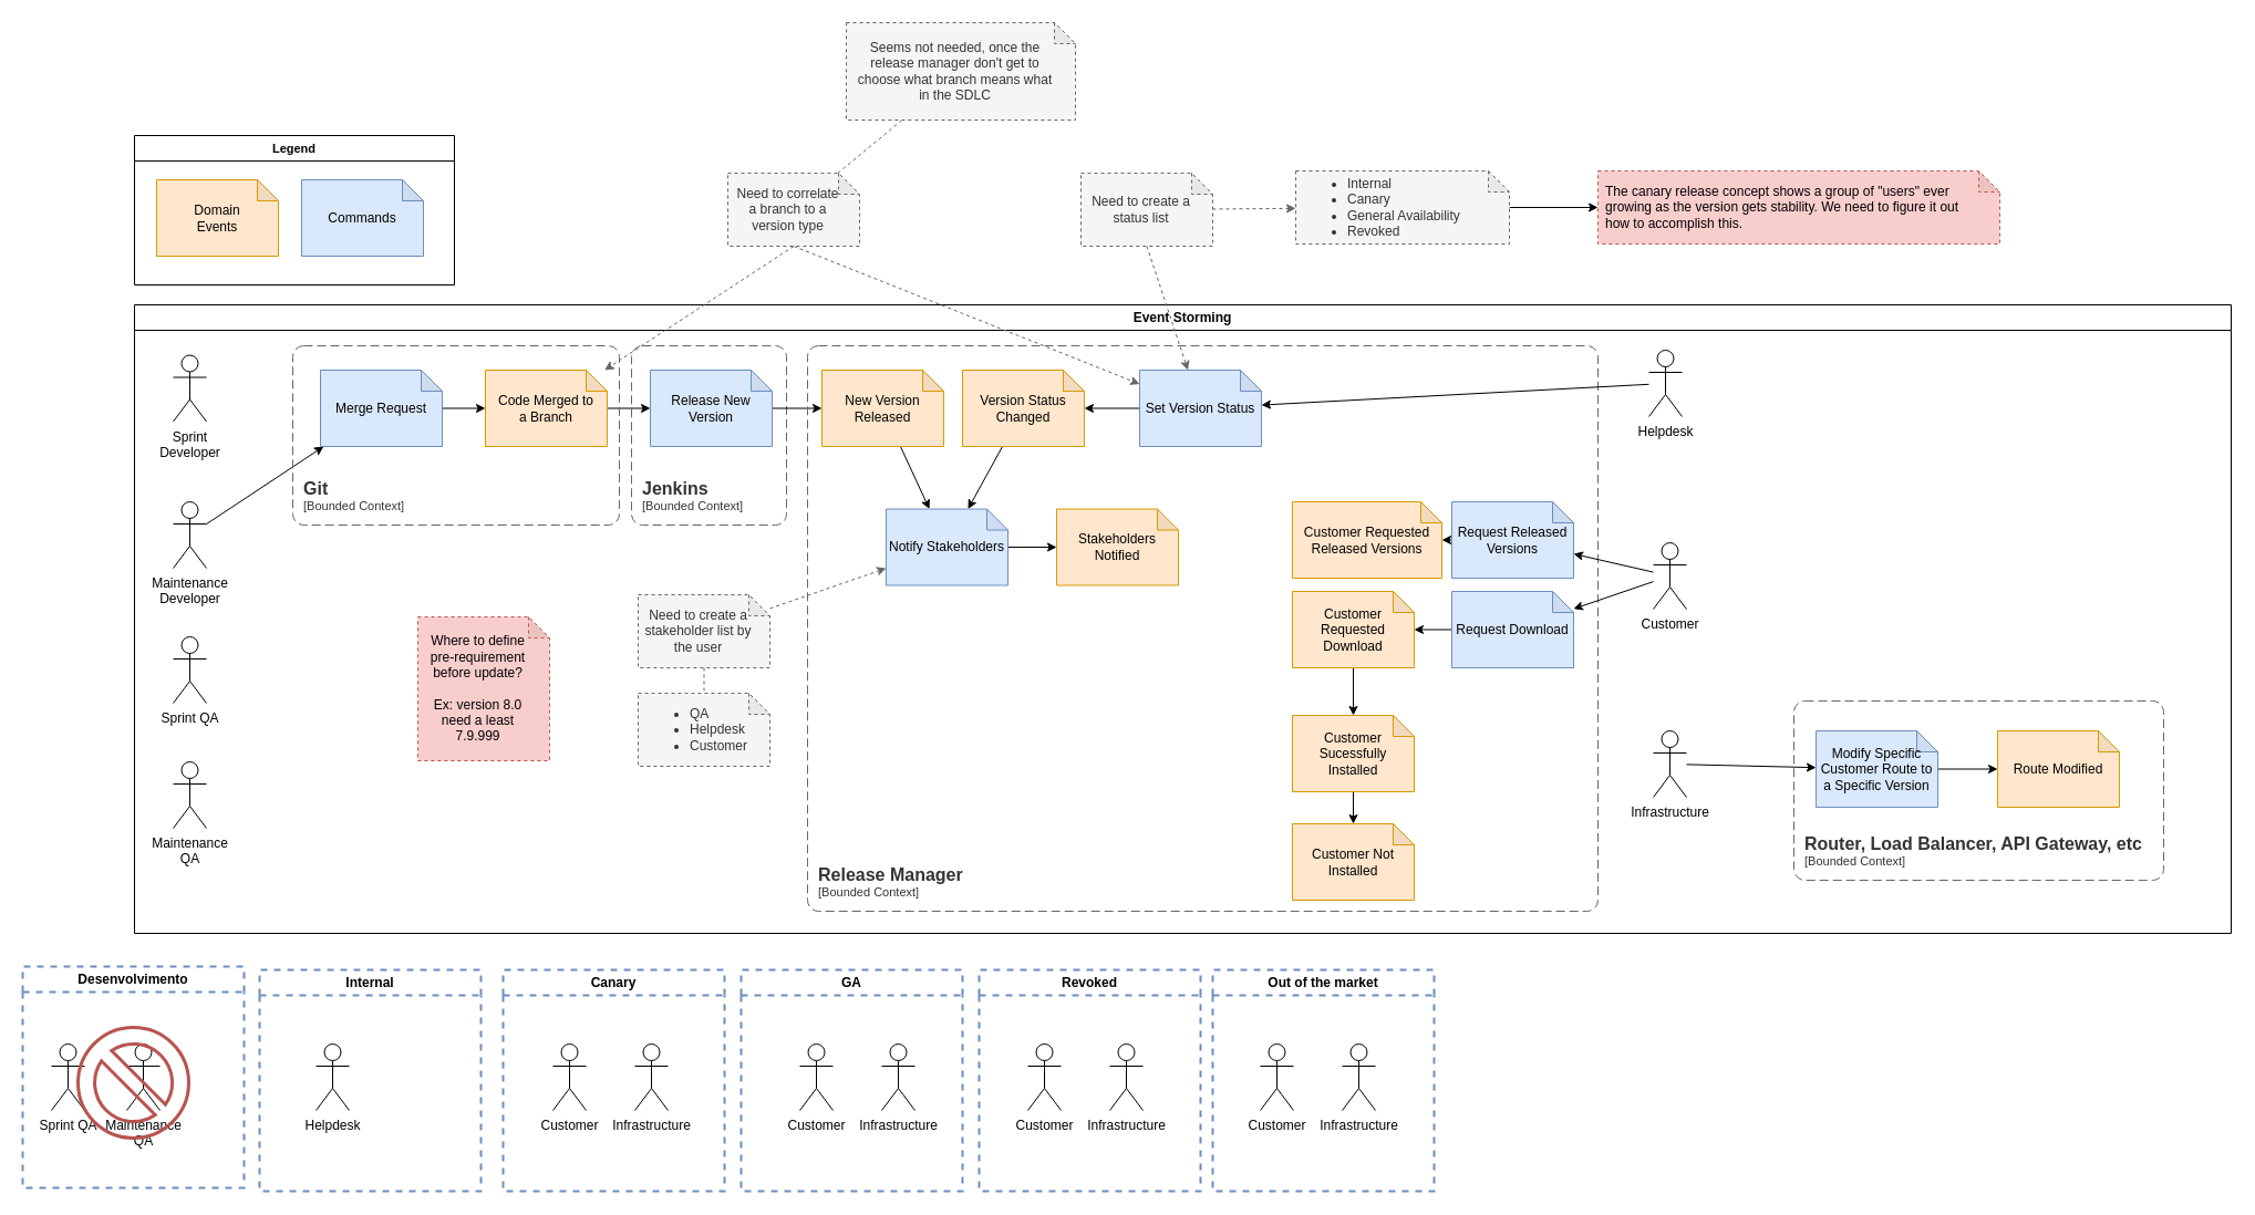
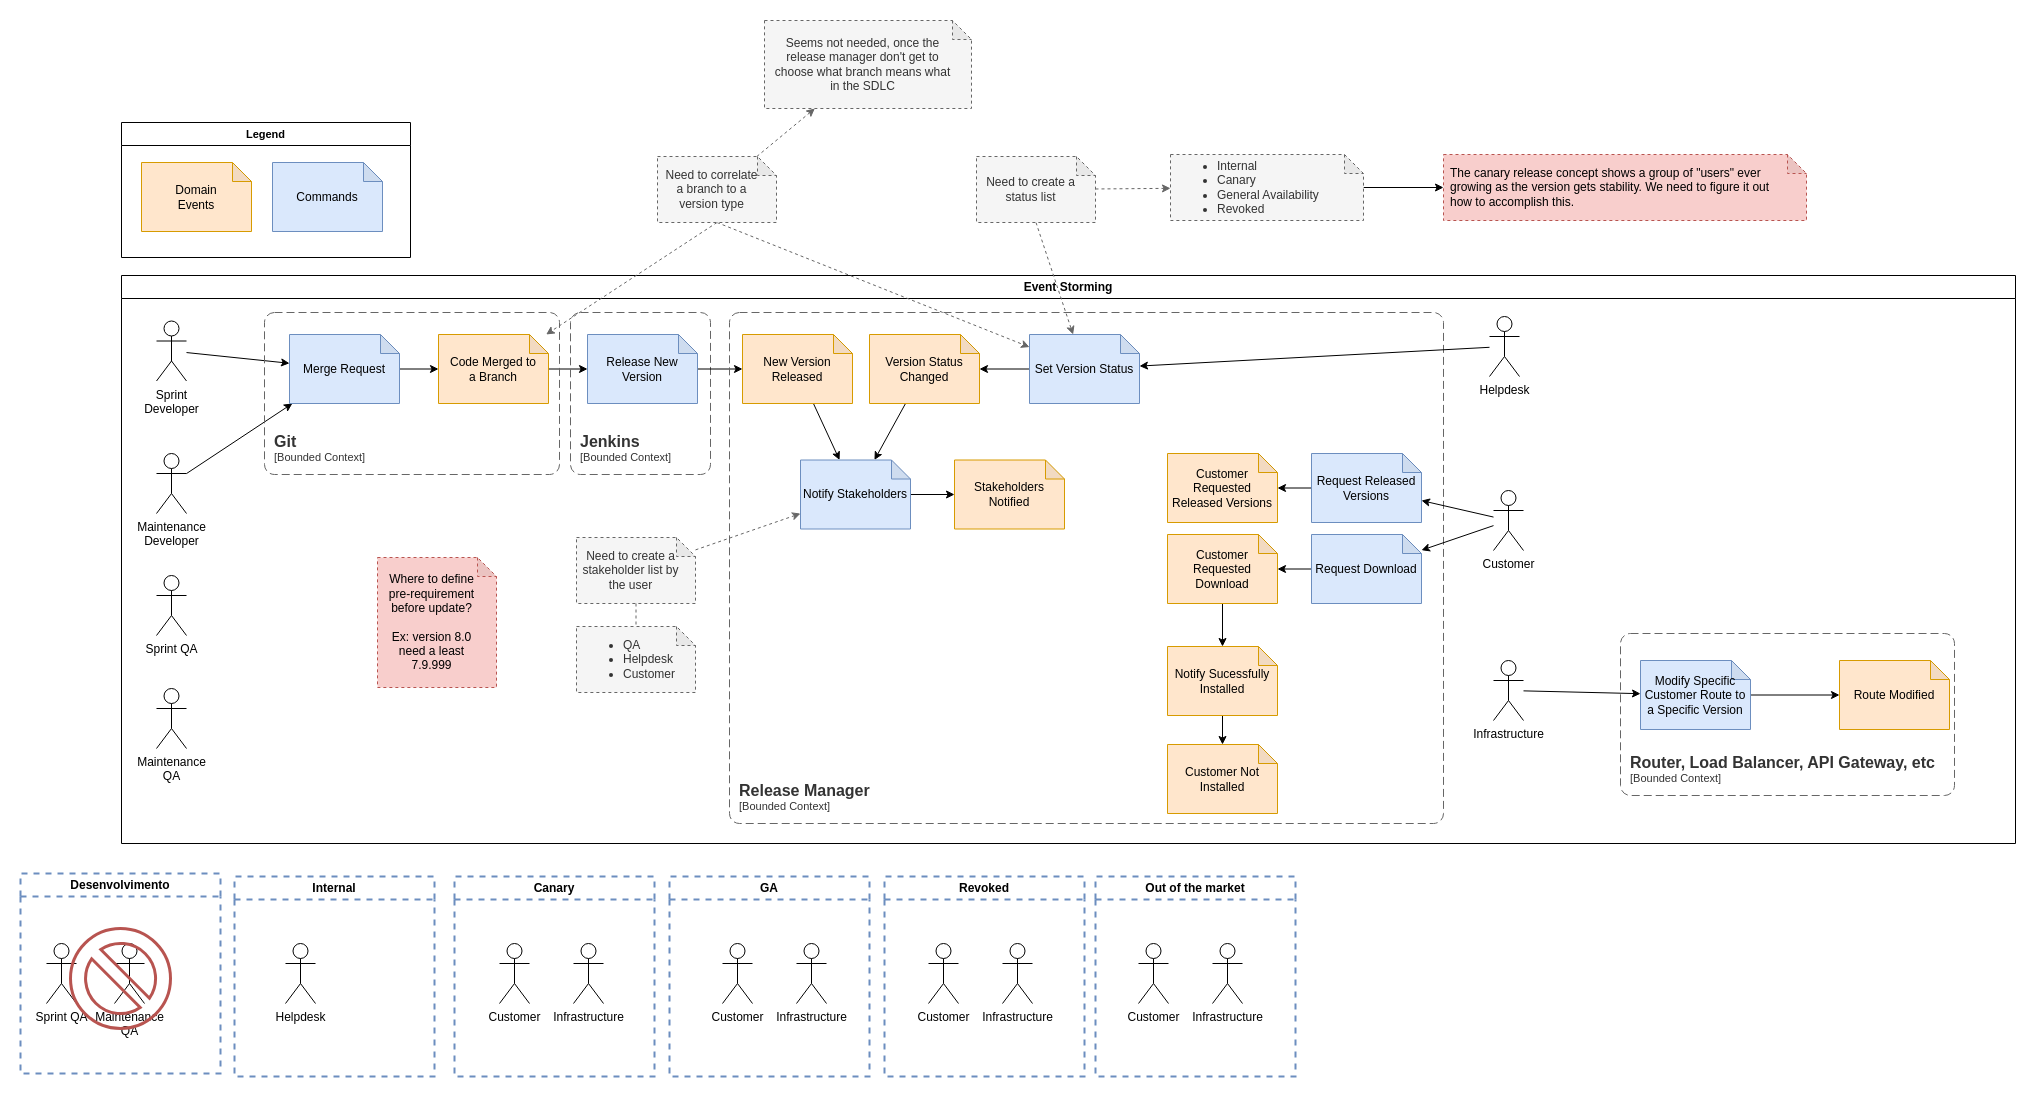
- <mxCell id="55" style="rounded=0;orthogonalLoop=1;jettySize=auto;html=1;fillColor=#f5f5f5;strokeColor=#666666;dashed=1;endArrow=none;" parent="1" source="56" target="66" edge="1"><mxGeometry relative="1" as="geometry" /></mxCell>
+ <mxCell id="55" style="rounded=0;orthogonalLoop=1;jettySize=auto;html=1;fillColor=#f5f5f5;strokeColor=#666666;dashed=1;" parent="1" source="56" target="66" edge="1"><mxGeometry relative="1" as="geometry" /></mxCell>
+ <mxCell id="3" style="rounded=0;orthogonalLoop=1;jettySize=auto;html=1;" parent="2" source="4" target="13" edge="1"><mxGeometry relative="1" as="geometry" /></mxCell>
- <mxCell id="32" value="Customer Requested Released Versions" style="shape=note;whiteSpace=wrap;html=1;backgroundOutline=1;darkOpacity=0.05;size=19;fillColor=#ffe6cc;strokeColor=#d79b00;" parent="2" vertex="1"><mxGeometry x="1046" y="178" width="135" height="69" as="geometry" /></mxCell>
+ <mxCell id="32" value="Customer Requested Released Versions" style="shape=note;whiteSpace=wrap;html=1;backgroundOutline=1;darkOpacity=0.05;size=19;fillColor=#ffe6cc;strokeColor=#d79b00;" parent="2" vertex="1"><mxGeometry x="1046" y="178" width="110" height="69" as="geometry" /></mxCell>
- <mxCell id="50" value="Customer Sucessfully Installed" style="shape=note;whiteSpace=wrap;html=1;backgroundOutline=1;darkOpacity=0.05;size=19;fillColor=#ffe6cc;strokeColor=#d79b00;" parent="2" vertex="1"><mxGeometry x="1046" y="371" width="110" height="69" as="geometry" /></mxCell>
+ <mxCell id="50" value="Notify Sucessfully Installed" style="shape=note;whiteSpace=wrap;html=1;backgroundOutline=1;darkOpacity=0.05;size=19;fillColor=#ffe6cc;strokeColor=#d79b00;" parent="2" vertex="1"><mxGeometry x="1046" y="371" width="110" height="69" as="geometry" /></mxCell>
- <mxCell id="48" value="Route Modified" style="shape=note;whiteSpace=wrap;html=1;backgroundOutline=1;darkOpacity=0.05;size=19;fillColor=#ffe6cc;strokeColor=#d79b00;" parent="2" vertex="1"><mxGeometry x="1683" y="385" width="110" height="69" as="geometry" /></mxCell>
+ <mxCell id="48" value="Route Modified" style="shape=note;whiteSpace=wrap;html=1;backgroundOutline=1;darkOpacity=0.05;size=19;fillColor=#ffe6cc;strokeColor=#d79b00;" parent="2" vertex="1"><mxGeometry x="1718" y="385" width="110" height="69" as="geometry" /></mxCell>
